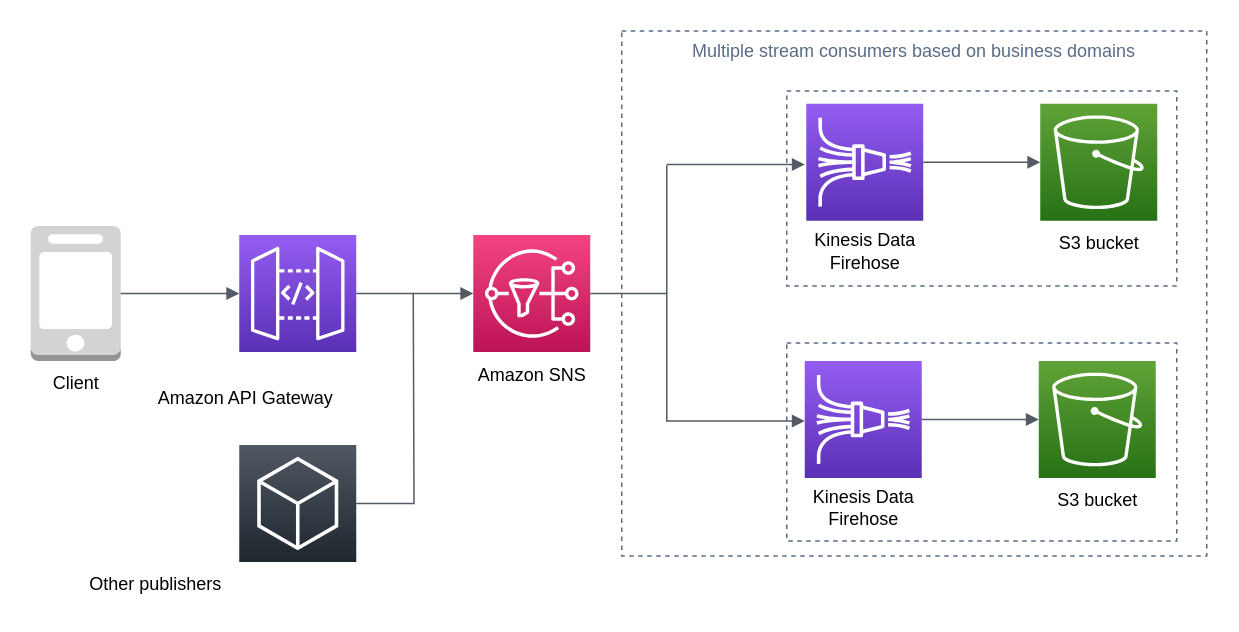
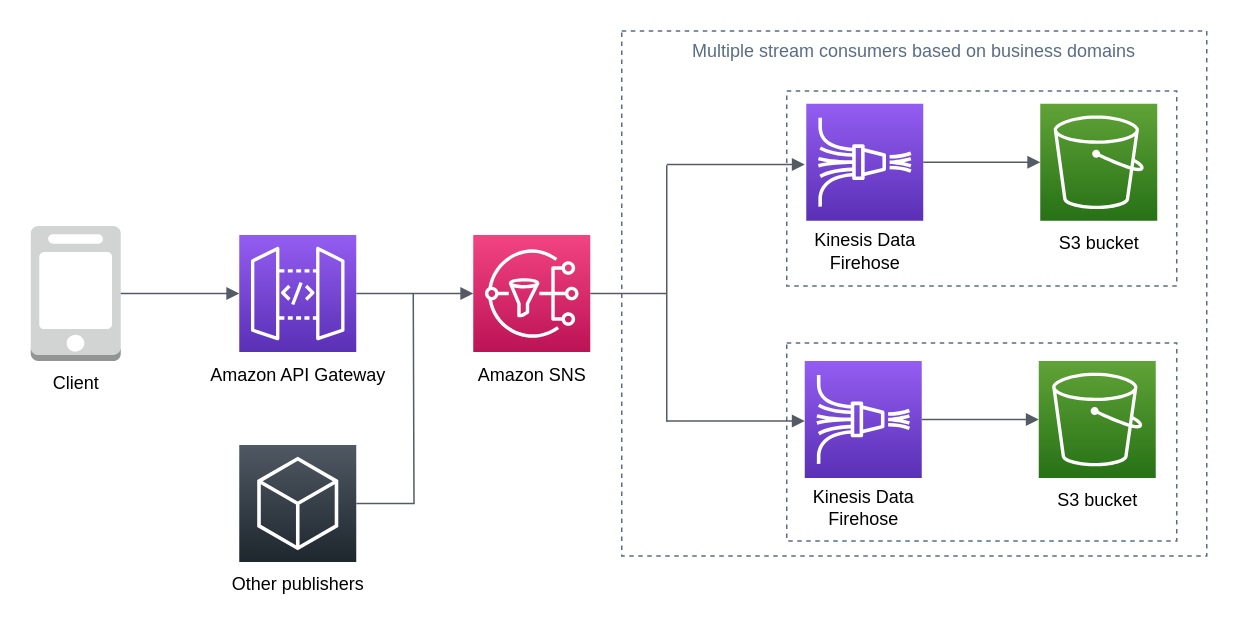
- <mxCell id="10" value="Amazon API Gateway" style="text;html=1;align=center;verticalAlign=middle;resizable=0;points=[];autosize=1;" parent="1" vertex="1"><mxGeometry x="98" y="255" width="130" height="20" as="geometry" /></mxCell>
+ <mxCell id="10" value="Amazon API Gateway" style="text;html=1;align=center;verticalAlign=middle;resizable=0;points=[];autosize=1;" parent="1" vertex="1"><mxGeometry x="133" y="240" width="130" height="20" as="geometry" /></mxCell>
- <mxCell id="28" value="Other publishers" style="text;html=1;align=center;verticalAlign=middle;resizable=0;points=[];autosize=1;" parent="1" vertex="1"><mxGeometry x="53" y="379" width="100" height="20" as="geometry" /></mxCell>
+ <mxCell id="28" value="Other publishers" style="text;html=1;align=center;verticalAlign=middle;resizable=0;points=[];autosize=1;" parent="1" vertex="1"><mxGeometry x="148" y="379" width="100" height="20" as="geometry" /></mxCell>
